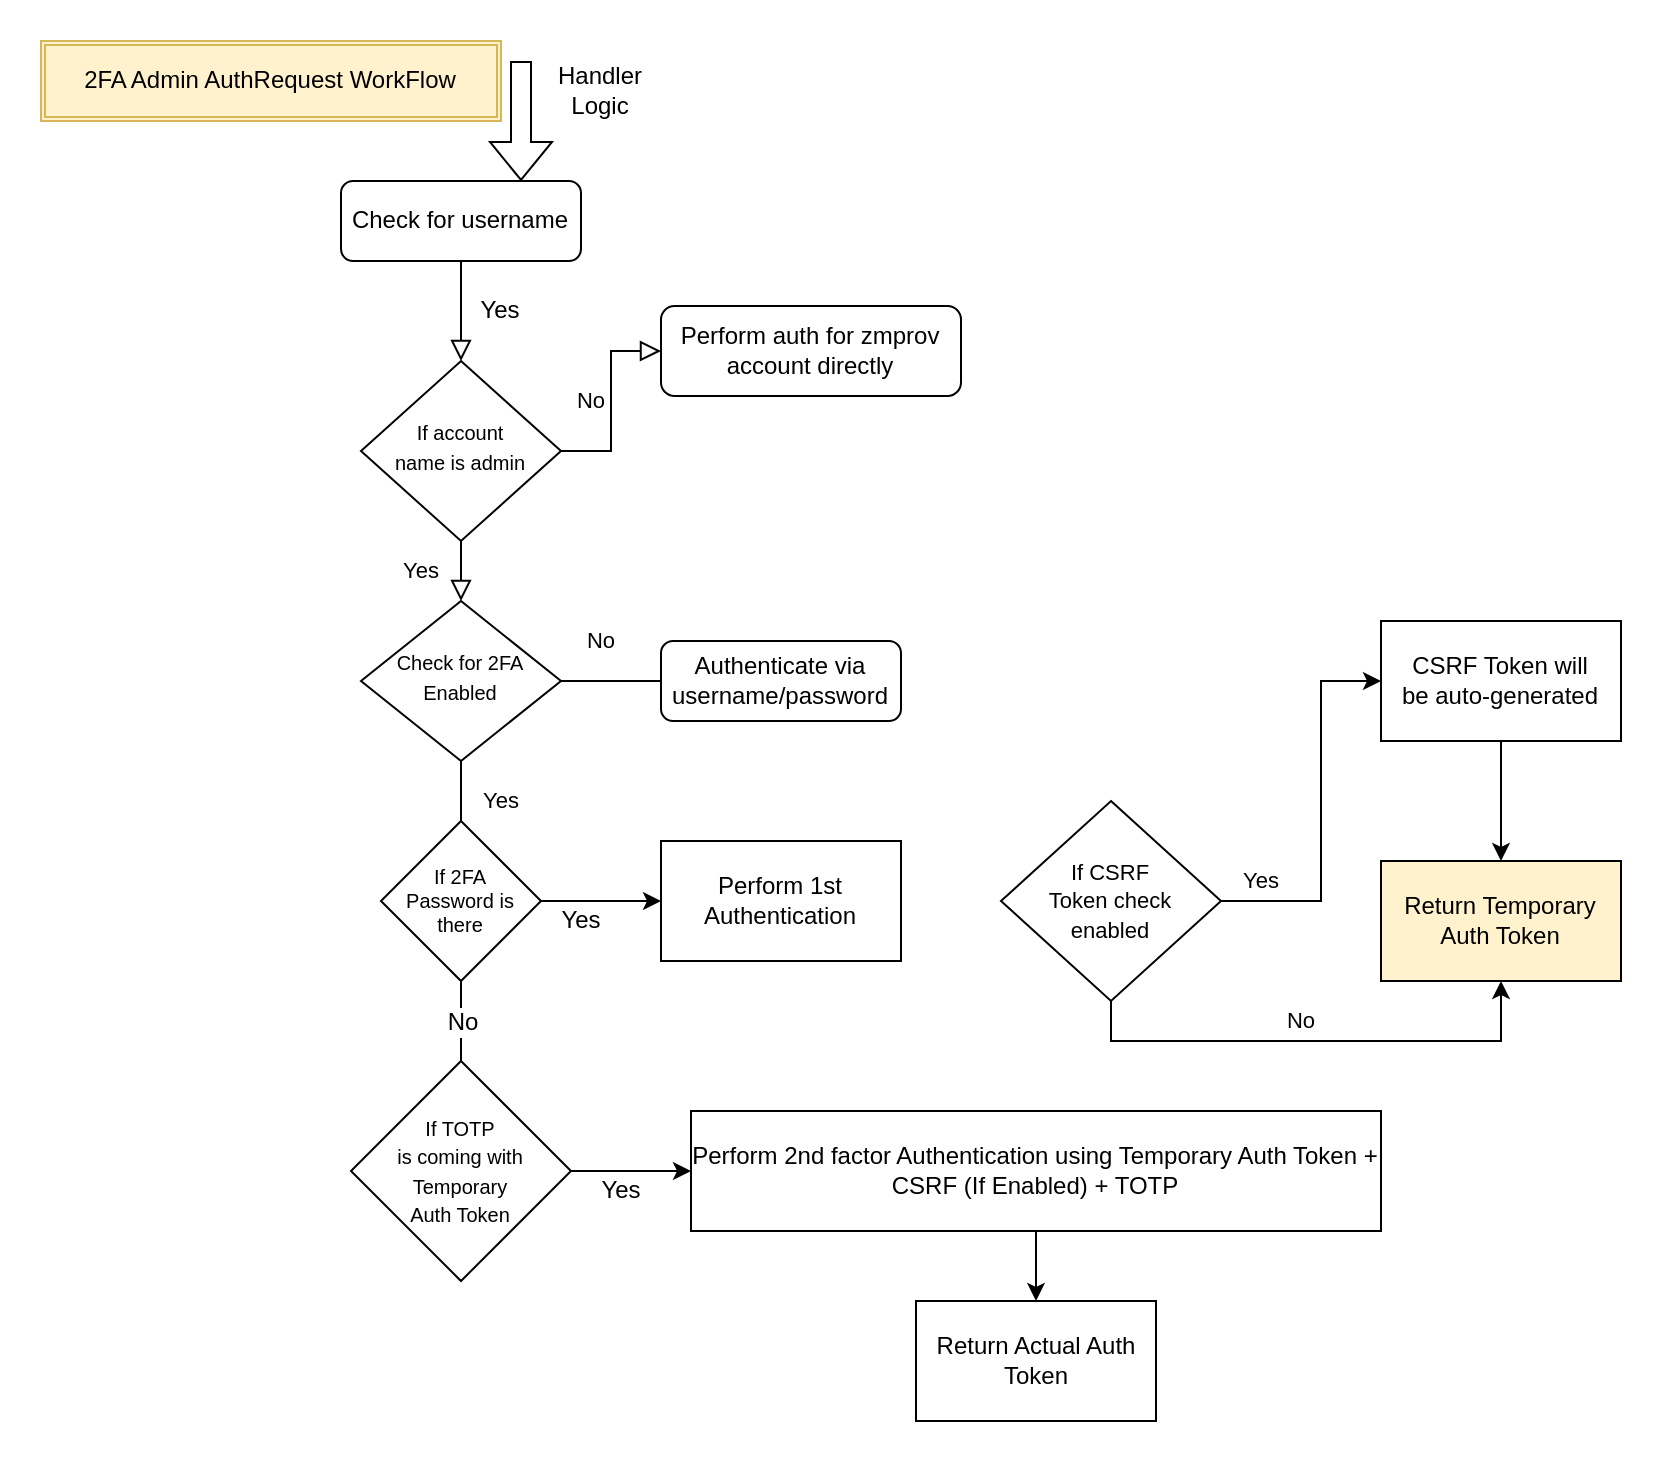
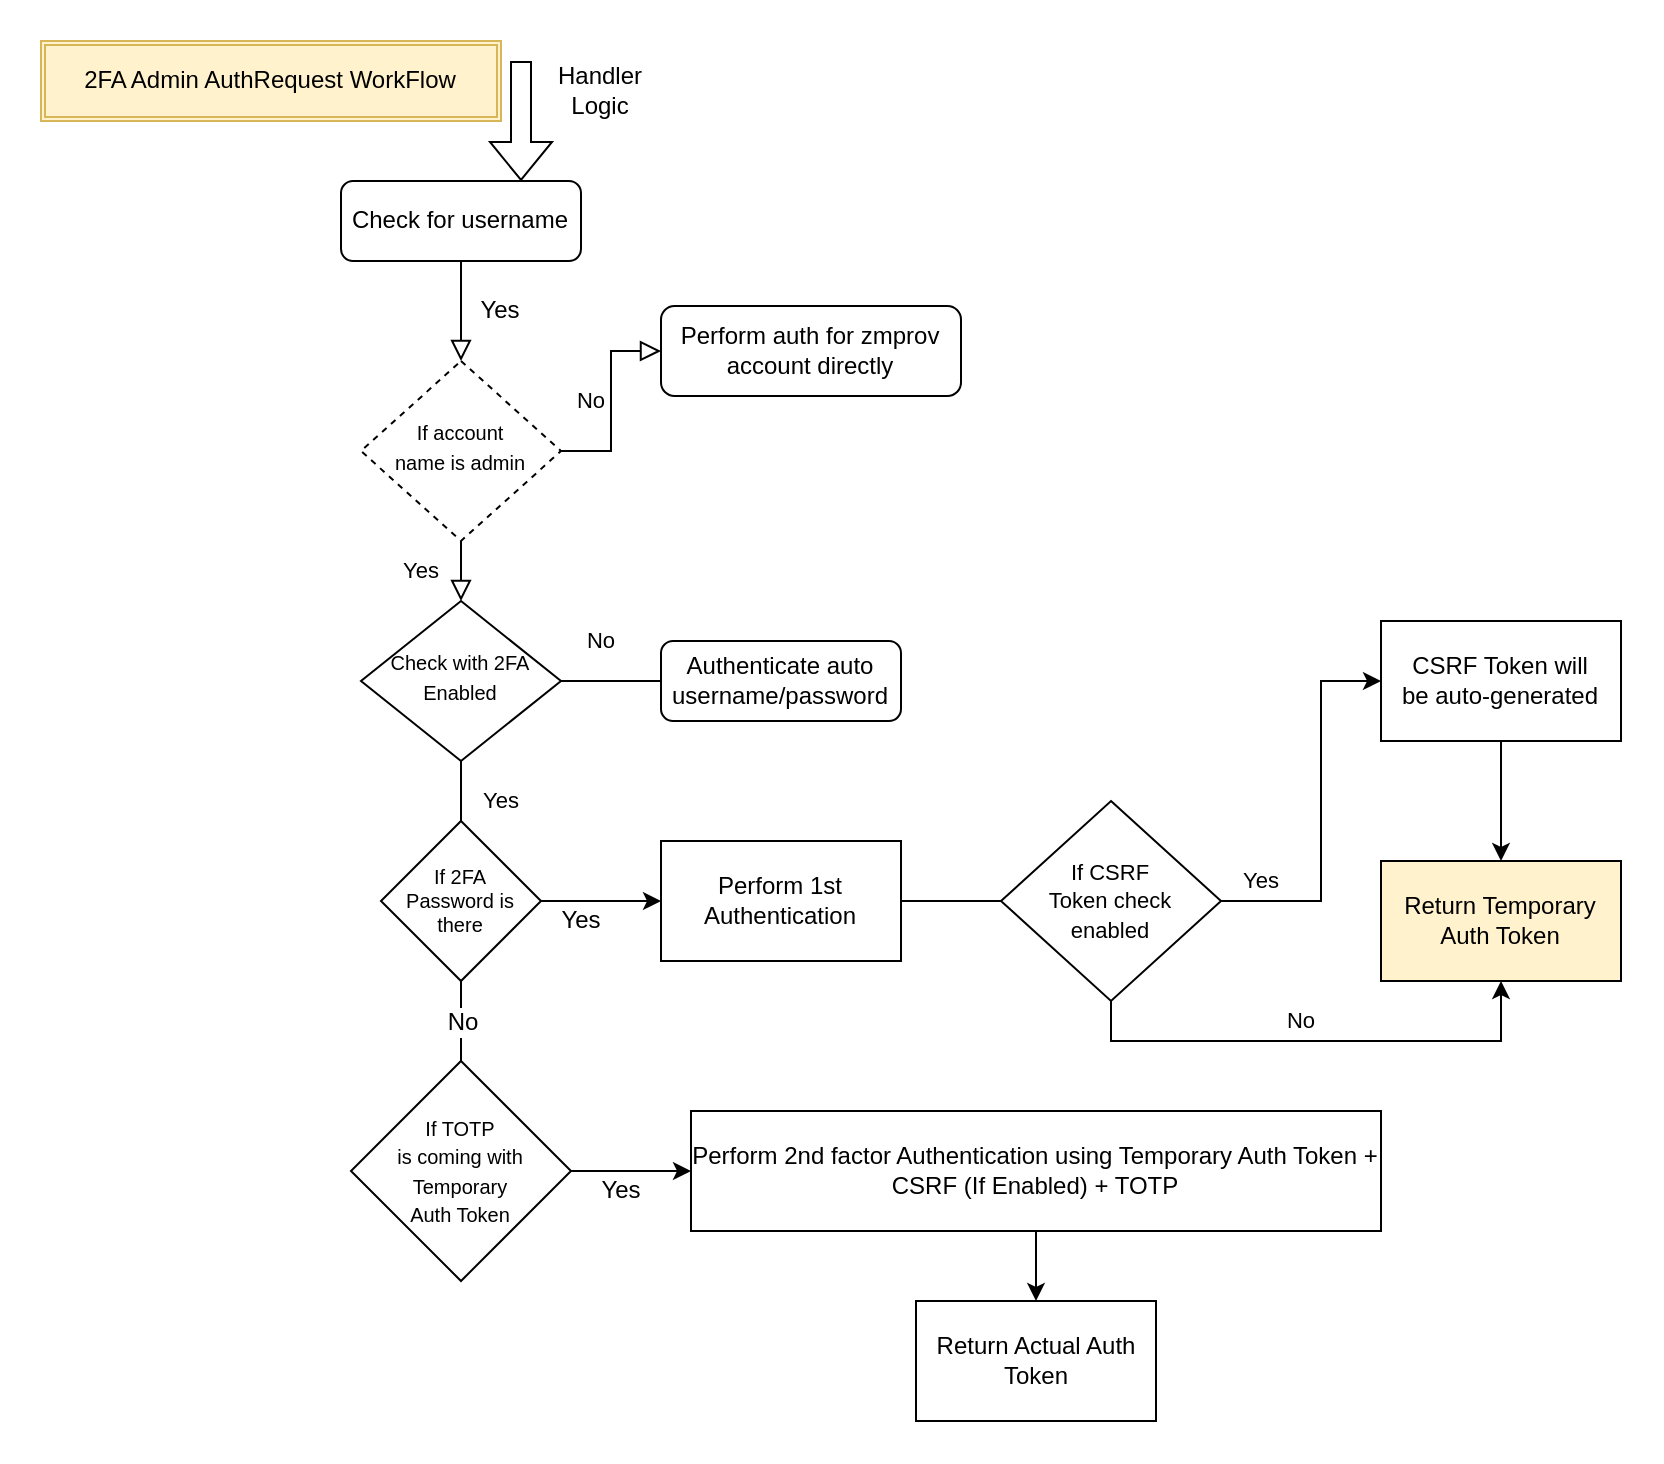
- <mxCell id="6" value="&lt;font style=&quot;font-size: 10px&quot;&gt;If account &lt;br&gt;name is admin&lt;/font&gt;" style="rhombus;whiteSpace=wrap;html=1;shadow=0;fontFamily=Helvetica;fontSize=12;align=center;strokeWidth=1;spacing=6;spacingTop=-4;" parent="1" vertex="1"><mxGeometry x="180" y="180" width="100" height="90" as="geometry" /></mxCell>
+ <mxCell id="6" value="&lt;font style=&quot;font-size: 10px&quot;&gt;If account &lt;br&gt;name is admin&lt;/font&gt;" style="rhombus;whiteSpace=wrap;html=1;shadow=0;fontFamily=Helvetica;fontSize=12;align=center;strokeWidth=1;spacing=6;spacingTop=-4;dashed=1;" parent="1" vertex="1"><mxGeometry x="180" y="180" width="100" height="90" as="geometry" /></mxCell>
- <mxCell id="10" value="&lt;span style=&quot;font-size: 10px&quot;&gt;Check for 2FA Enabled&lt;/span&gt;" style="rhombus;whiteSpace=wrap;html=1;shadow=0;fontFamily=Helvetica;fontSize=12;align=center;strokeWidth=1;spacing=6;spacingTop=-4;" parent="1" vertex="1"><mxGeometry x="180" y="300" width="100" height="80" as="geometry" /></mxCell>
+ <mxCell id="10" value="&lt;span style=&quot;font-size: 10px&quot;&gt;Check with 2FA Enabled&lt;/span&gt;" style="rhombus;whiteSpace=wrap;html=1;shadow=0;fontFamily=Helvetica;fontSize=12;align=center;strokeWidth=1;spacing=6;spacingTop=-4;" parent="1" vertex="1"><mxGeometry x="180" y="300" width="100" height="80" as="geometry" /></mxCell>
- <mxCell id="11" value="Authenticate via username/password" style="rounded=1;whiteSpace=wrap;html=1;fontSize=12;glass=0;strokeWidth=1;shadow=0;" parent="1" vertex="1"><mxGeometry x="330" y="320" width="120" height="40" as="geometry" /></mxCell>
+ <mxCell id="11" value="Authenticate auto username/password" style="rounded=1;whiteSpace=wrap;html=1;fontSize=12;glass=0;strokeWidth=1;shadow=0;" parent="1" vertex="1"><mxGeometry x="330" y="320" width="120" height="40" as="geometry" /></mxCell>
+ <mxCell id="34" value="" style="edgeStyle=orthogonalEdgeStyle;rounded=0;orthogonalLoop=1;jettySize=auto;html=1;fontSize=12;endArrow=none;" edge="1" parent="1" source="20" target="33"><mxGeometry relative="1" as="geometry"><mxPoint x="450" y="450" as="sourcePoint" /><mxPoint x="700" y="460" as="targetPoint" /></mxGeometry></mxCell>
